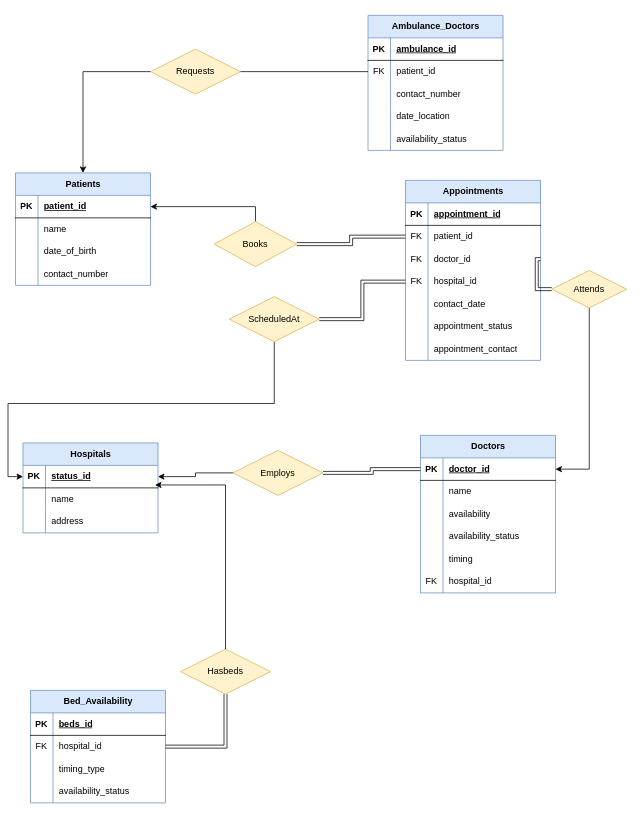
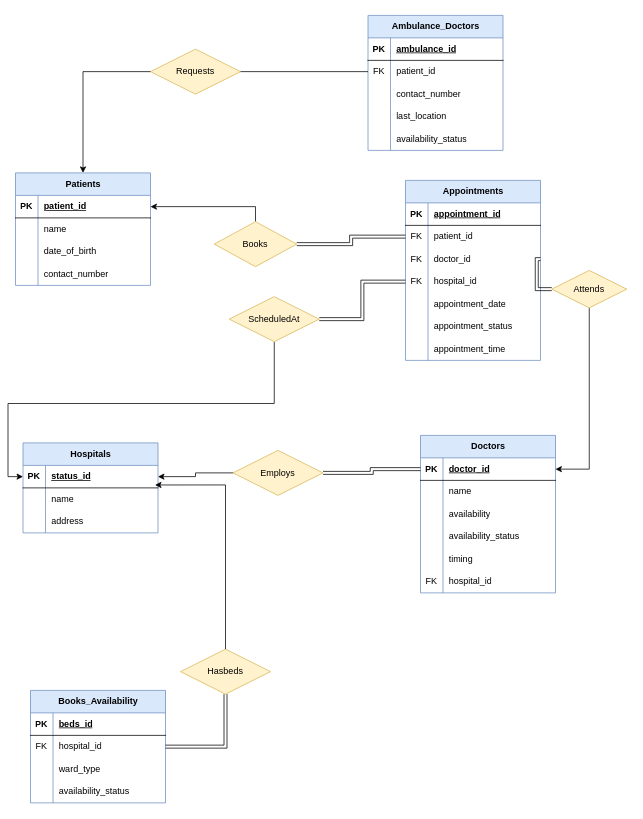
- <mxCell id="91" value="date_location" style="shape=partialRectangle;connectable=0;fillColor=none;top=0;left=0;bottom=0;right=0;align=left;spacingLeft=6;overflow=hidden;whiteSpace=wrap;html=1;" parent="89" vertex="1"><mxGeometry x="30" width="150" height="30" as="geometry"><mxRectangle width="150" height="30" as="alternateBounds" /></mxGeometry></mxCell>
+ <mxCell id="91" value="last_location" style="shape=partialRectangle;connectable=0;fillColor=none;top=0;left=0;bottom=0;right=0;align=left;spacingLeft=6;overflow=hidden;whiteSpace=wrap;html=1;" parent="89" vertex="1"><mxGeometry x="30" width="150" height="30" as="geometry"><mxRectangle width="150" height="30" as="alternateBounds" /></mxGeometry></mxCell>
- <mxCell id="30" value="contact_date" style="shape=partialRectangle;connectable=0;fillColor=none;top=0;left=0;bottom=0;right=0;align=left;spacingLeft=6;overflow=hidden;whiteSpace=wrap;html=1;" parent="28" vertex="1"><mxGeometry x="30" width="150" height="30" as="geometry"><mxRectangle width="150" height="30" as="alternateBounds" /></mxGeometry></mxCell>
+ <mxCell id="30" value="appointment_date" style="shape=partialRectangle;connectable=0;fillColor=none;top=0;left=0;bottom=0;right=0;align=left;spacingLeft=6;overflow=hidden;whiteSpace=wrap;html=1;" parent="28" vertex="1"><mxGeometry x="30" width="150" height="30" as="geometry"><mxRectangle width="150" height="30" as="alternateBounds" /></mxGeometry></mxCell>
- <mxCell id="36" value="appointment_contact" style="shape=partialRectangle;connectable=0;fillColor=none;top=0;left=0;bottom=0;right=0;align=left;spacingLeft=6;overflow=hidden;whiteSpace=wrap;html=1;" vertex="1" parent="34"><mxGeometry x="30" width="150" height="30" as="geometry"><mxRectangle width="150" height="30" as="alternateBounds" /></mxGeometry></mxCell>
+ <mxCell id="36" value="appointment_time" style="shape=partialRectangle;connectable=0;fillColor=none;top=0;left=0;bottom=0;right=0;align=left;spacingLeft=6;overflow=hidden;whiteSpace=wrap;html=1;" vertex="1" parent="34"><mxGeometry x="30" width="150" height="30" as="geometry"><mxRectangle width="150" height="30" as="alternateBounds" /></mxGeometry></mxCell>
- <mxCell id="66" value="Bed_Availability" style="shape=table;startSize=30;container=1;collapsible=1;childLayout=tableLayout;fixedRows=1;rowLines=0;fontStyle=1;align=center;resizeLast=1;html=1;fillColor=#dae8fc;strokeColor=#6c8ebf;" parent="1" vertex="1"><mxGeometry x="40" y="920" width="180" height="150" as="geometry" /></mxCell>
+ <mxCell id="66" value="Books_Availability" style="shape=table;startSize=30;container=1;collapsible=1;childLayout=tableLayout;fixedRows=1;rowLines=0;fontStyle=1;align=center;resizeLast=1;html=1;fillColor=#dae8fc;strokeColor=#6c8ebf;" parent="1" vertex="1"><mxGeometry x="40" y="920" width="180" height="150" as="geometry" /></mxCell>
- <mxCell id="75" value="timing_type" style="shape=partialRectangle;connectable=0;fillColor=none;top=0;left=0;bottom=0;right=0;align=left;spacingLeft=6;overflow=hidden;whiteSpace=wrap;html=1;" parent="73" vertex="1"><mxGeometry x="30" width="150" height="30" as="geometry"><mxRectangle width="150" height="30" as="alternateBounds" /></mxGeometry></mxCell>
+ <mxCell id="75" value="ward_type" style="shape=partialRectangle;connectable=0;fillColor=none;top=0;left=0;bottom=0;right=0;align=left;spacingLeft=6;overflow=hidden;whiteSpace=wrap;html=1;" parent="73" vertex="1"><mxGeometry x="30" width="150" height="30" as="geometry"><mxRectangle width="150" height="30" as="alternateBounds" /></mxGeometry></mxCell>
